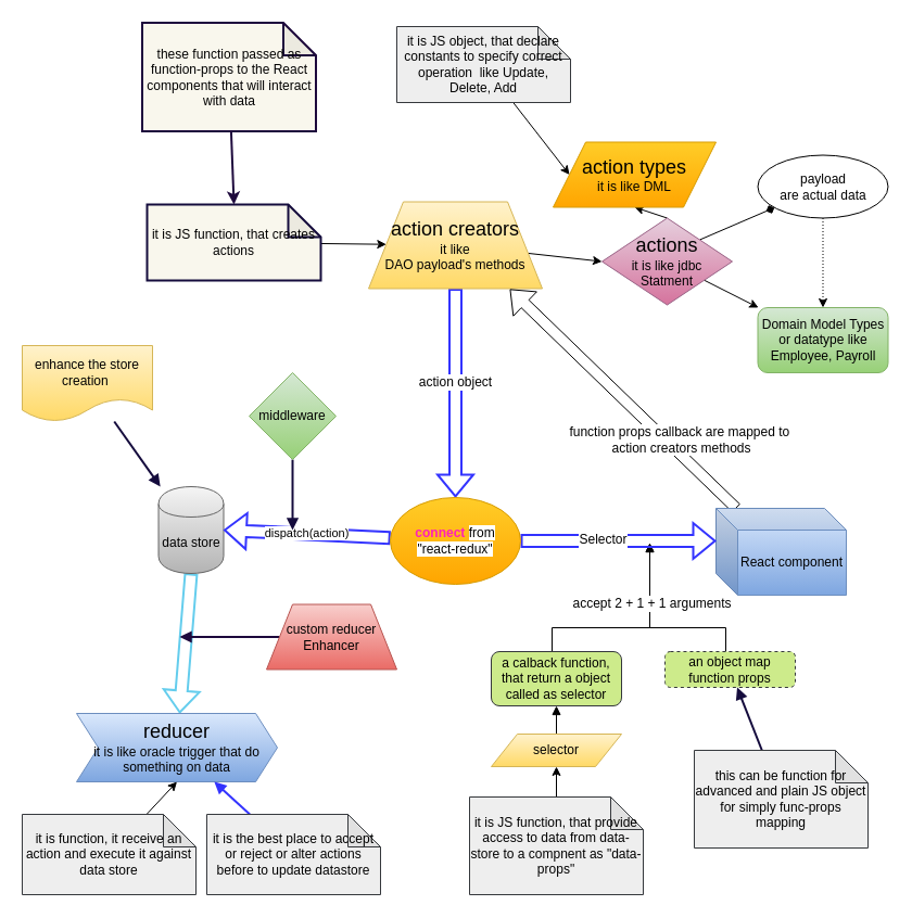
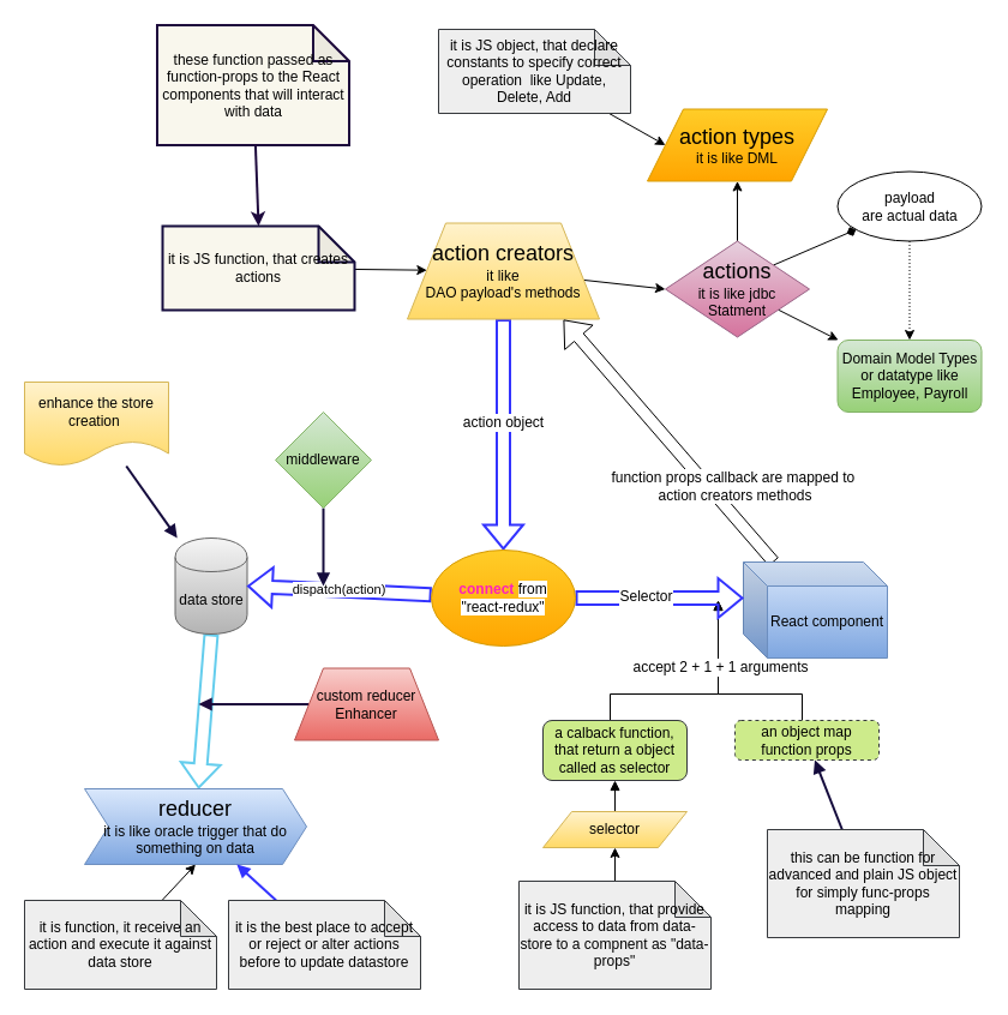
- <mxCell id="13" value="&lt;font style=&quot;font-size: 18px&quot;&gt;action types&lt;/font&gt;&lt;br&gt;it is like DML" style="shape=parallelogram;perimeter=parallelogramPerimeter;whiteSpace=wrap;html=1;gradientColor=#ffa500;fillColor=#ffcd28;strokeColor=#d79b00;" parent="1" vertex="1"><mxGeometry x="509" y="130.5" width="150" height="60" as="geometry" /></mxCell>
+ <mxCell id="13" value="&lt;font style=&quot;font-size: 18px&quot;&gt;action types&lt;/font&gt;&lt;br&gt;it is like DML" style="shape=parallelogram;perimeter=parallelogramPerimeter;whiteSpace=wrap;html=1;gradientColor=#ffa500;fillColor=#ffcd28;strokeColor=#d79b00;" parent="1" vertex="1"><mxGeometry x="539" y="90.5" width="150" height="60" as="geometry" /></mxCell>
- <mxCell id="31" value="React component" style="shape=cube;whiteSpace=wrap;html=1;boundedLbl=1;backgroundOutline=1;darkOpacity=0.05;darkOpacity2=0.1;gradientColor=#7ea6e0;fillColor=#dae8fc;strokeColor=#6c8ebf;" vertex="1" parent="1"><mxGeometry x="659" y="468" width="120" height="80" as="geometry" /></mxCell>
+ <mxCell id="31" value="React component" style="shape=cube;whiteSpace=wrap;html=1;boundedLbl=1;backgroundOutline=1;darkOpacity=0.05;darkOpacity2=0.1;gradientColor=#7ea6e0;fillColor=#dae8fc;strokeColor=#6c8ebf;" vertex="1" parent="1"><mxGeometry x="619" y="468" width="120" height="80" as="geometry" /></mxCell>
